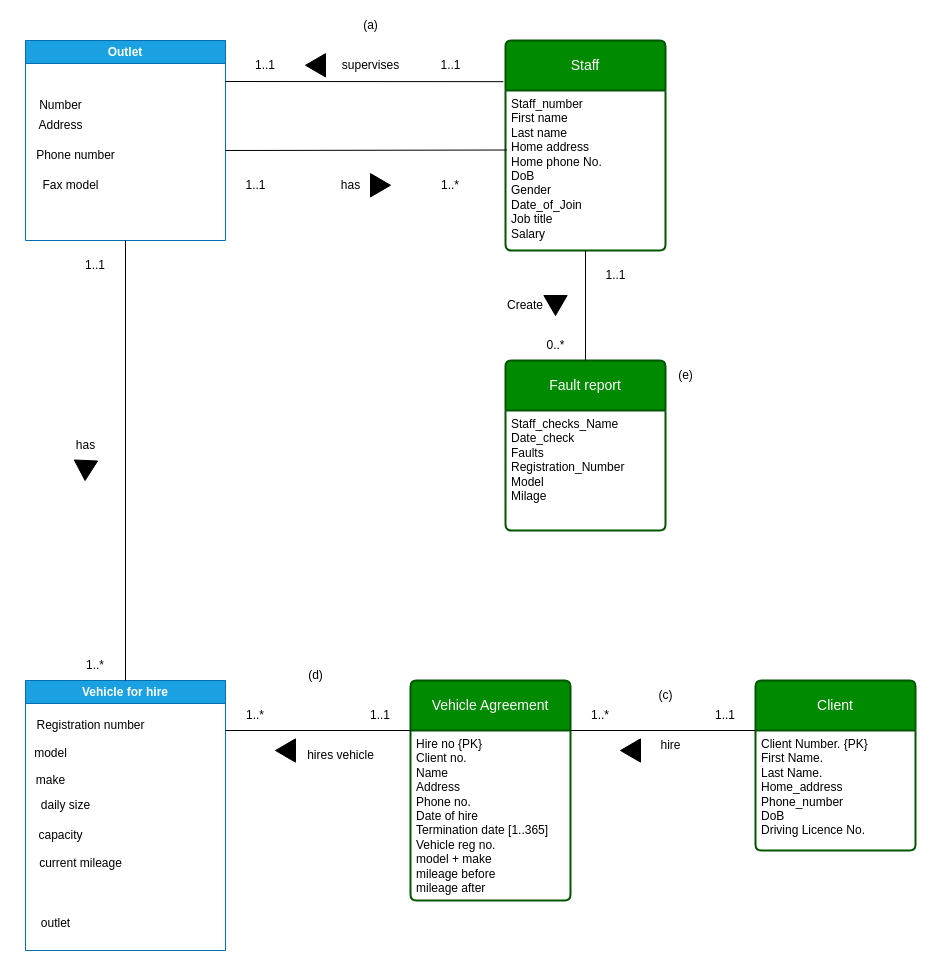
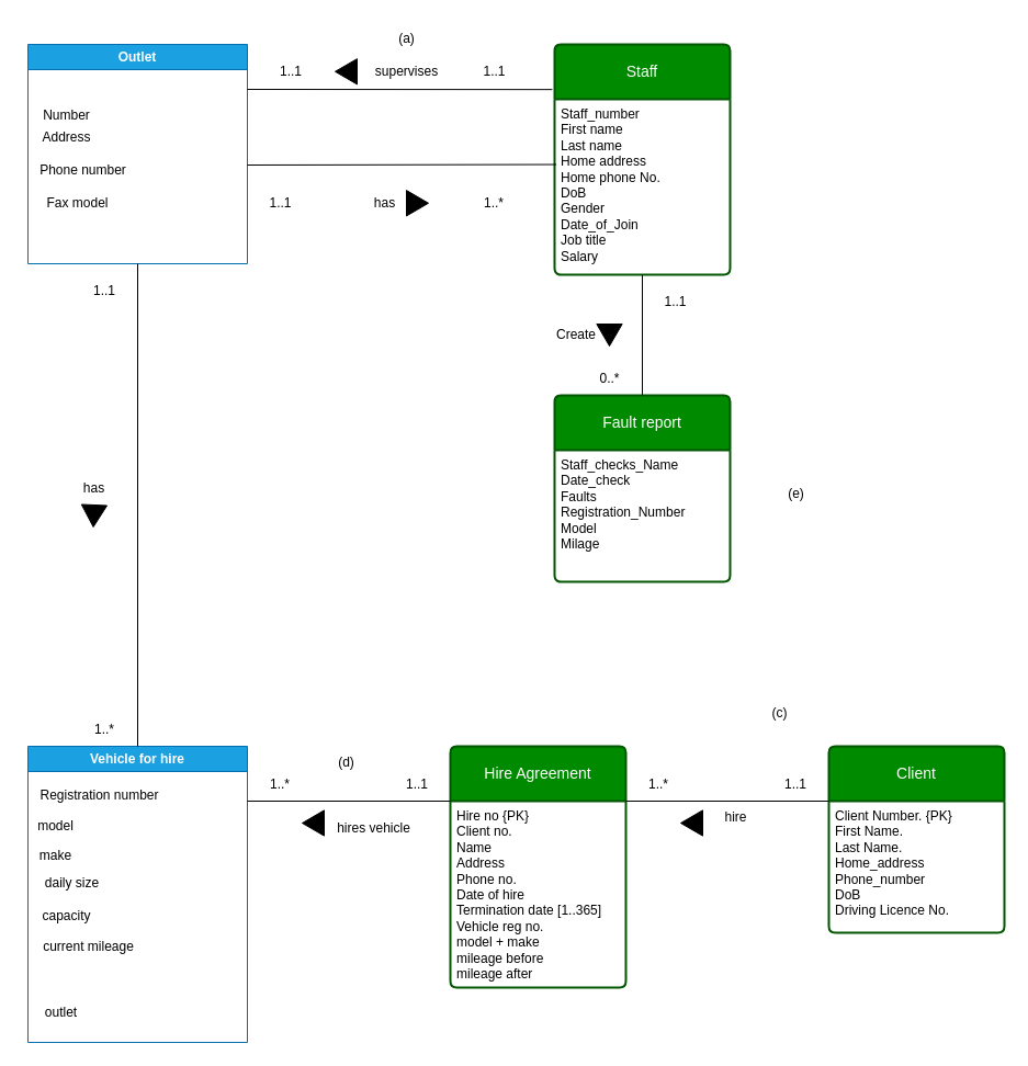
- <mxCell id="53" value="&lt;font style=&quot;color: light-dark(rgb(0, 0, 0), rgb(255, 0, 0));&quot;&gt;(a)&lt;/font&gt;" style="text;html=1;align=center;verticalAlign=middle;resizable=0;points=[];autosize=1;strokeColor=none;fillColor=none;fontColor=light-dark(default, #ff0000);" vertex="1" parent="1"><mxGeometry x="350" y="10" width="40" height="30" as="geometry" /></mxCell>
+ <mxCell id="53" value="&lt;font style=&quot;color: light-dark(rgb(0, 0, 0), rgb(255, 0, 0));&quot;&gt;(a)&lt;/font&gt;" style="text;html=1;align=center;verticalAlign=middle;resizable=0;points=[];autosize=1;strokeColor=none;fillColor=none;fontColor=light-dark(default, #ff0000);" vertex="1" parent="1"><mxGeometry x="350" y="20" width="40" height="30" as="geometry" /></mxCell>
- <mxCell id="56" value="&lt;font style=&quot;color: light-dark(rgb(0, 0, 0), rgb(255, 0, 0));&quot;&gt;(e)&lt;/font&gt;" style="text;html=1;align=center;verticalAlign=middle;resizable=0;points=[];autosize=1;strokeColor=none;fillColor=none;" vertex="1" parent="1"><mxGeometry x="665" y="360" width="40" height="30" as="geometry" /></mxCell>
+ <mxCell id="56" value="&lt;font style=&quot;color: light-dark(rgb(0, 0, 0), rgb(255, 0, 0));&quot;&gt;(e)&lt;/font&gt;" style="text;html=1;align=center;verticalAlign=middle;resizable=0;points=[];autosize=1;strokeColor=none;fillColor=none;" vertex="1" parent="1"><mxGeometry x="705" y="435" width="40" height="30" as="geometry" /></mxCell>
- <mxCell id="55" value="&lt;font style=&quot;color: light-dark(rgb(0, 0, 0), rgb(255, 0, 0));&quot;&gt;(d)&lt;/font&gt;" style="text;html=1;align=center;verticalAlign=middle;resizable=0;points=[];autosize=1;strokeColor=none;fillColor=none;" vertex="1" parent="1"><mxGeometry x="295" y="660" width="40" height="30" as="geometry" /></mxCell>
+ <mxCell id="55" value="&lt;font style=&quot;color: light-dark(rgb(0, 0, 0), rgb(255, 0, 0));&quot;&gt;(d)&lt;/font&gt;" style="text;html=1;align=center;verticalAlign=middle;resizable=0;points=[];autosize=1;strokeColor=none;fillColor=none;" vertex="1" parent="1"><mxGeometry x="295" y="680" width="40" height="30" as="geometry" /></mxCell>
- <mxCell id="54" value="&lt;font style=&quot;color: light-dark(rgb(0, 0, 0), rgb(255, 0, 0));&quot;&gt;(c)&lt;/font&gt;" style="text;html=1;align=center;verticalAlign=middle;resizable=0;points=[];autosize=1;strokeColor=none;fillColor=none;" vertex="1" parent="1"><mxGeometry x="645" y="680" width="40" height="30" as="geometry" /></mxCell>
+ <mxCell id="54" value="&lt;font style=&quot;color: light-dark(rgb(0, 0, 0), rgb(255, 0, 0));&quot;&gt;(c)&lt;/font&gt;" style="text;html=1;align=center;verticalAlign=middle;resizable=0;points=[];autosize=1;strokeColor=none;fillColor=none;" vertex="1" parent="1"><mxGeometry x="690" y="635" width="40" height="30" as="geometry" /></mxCell>
- <mxCell id="25" value="Vehicle Agreement" style="swimlane;childLayout=stackLayout;horizontal=1;startSize=50;horizontalStack=0;rounded=1;fontSize=14;fontStyle=0;strokeWidth=2;resizeParent=0;resizeLast=1;shadow=0;dashed=0;align=center;arcSize=4;whiteSpace=wrap;html=1;fillColor=#008a00;fontColor=#ffffff;strokeColor=#005700;" parent="1" vertex="1"><mxGeometry x="410" y="680" width="160" height="220" as="geometry" /></mxCell>
+ <mxCell id="25" value="Hire Agreement" style="swimlane;childLayout=stackLayout;horizontal=1;startSize=50;horizontalStack=0;rounded=1;fontSize=14;fontStyle=0;strokeWidth=2;resizeParent=0;resizeLast=1;shadow=0;dashed=0;align=center;arcSize=4;whiteSpace=wrap;html=1;fillColor=#008a00;fontColor=#ffffff;strokeColor=#005700;" parent="1" vertex="1"><mxGeometry x="410" y="680" width="160" height="220" as="geometry" /></mxCell>
